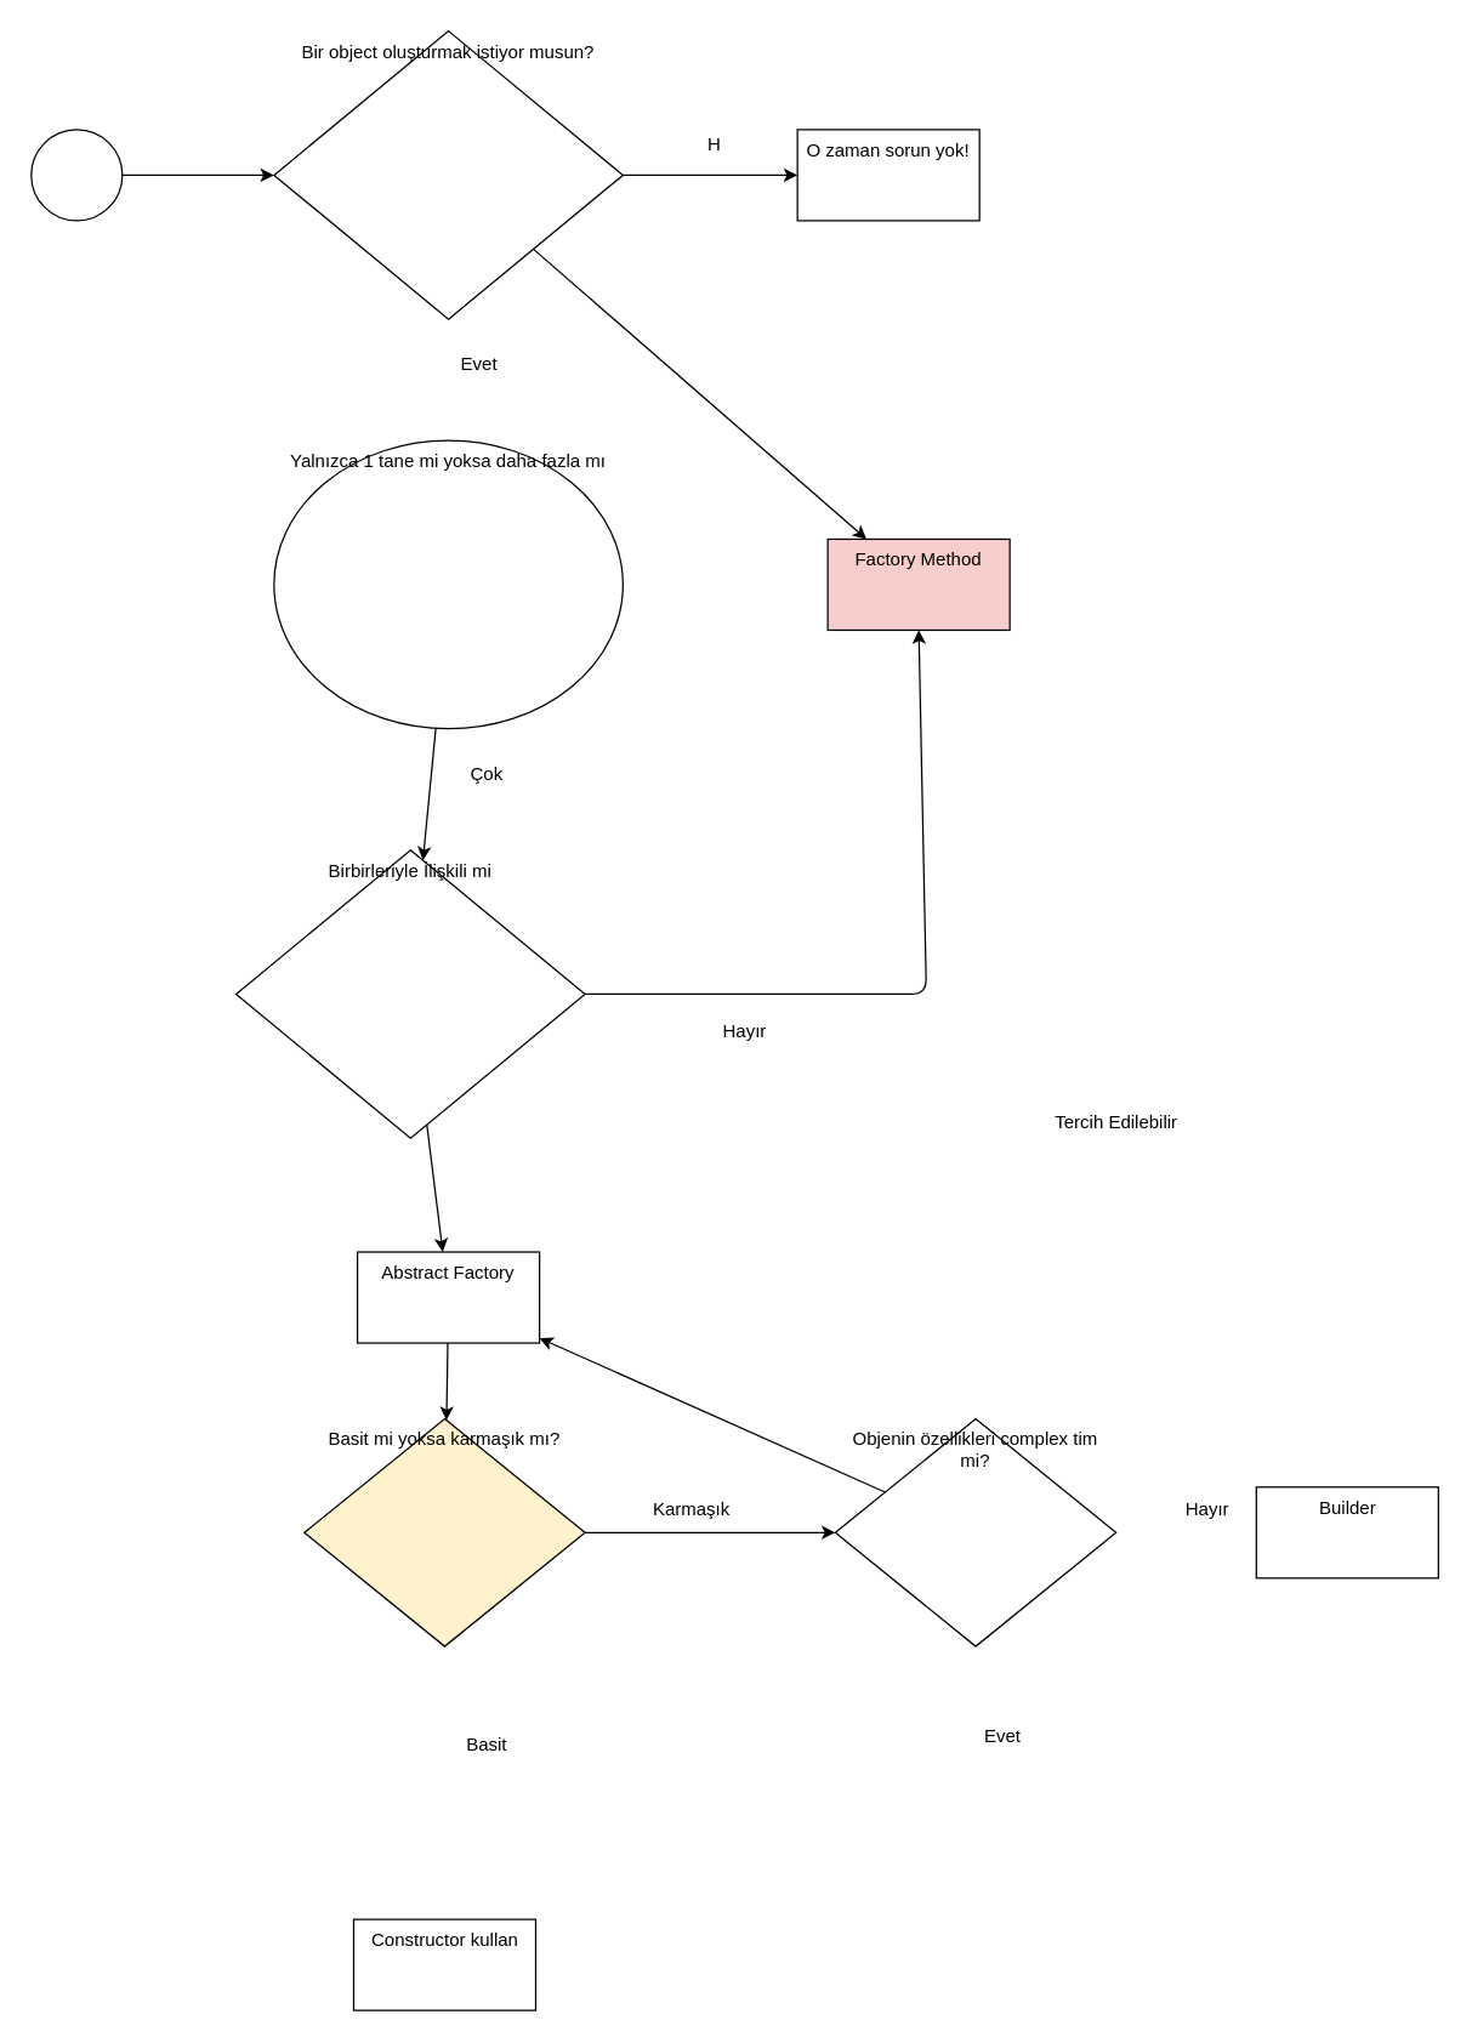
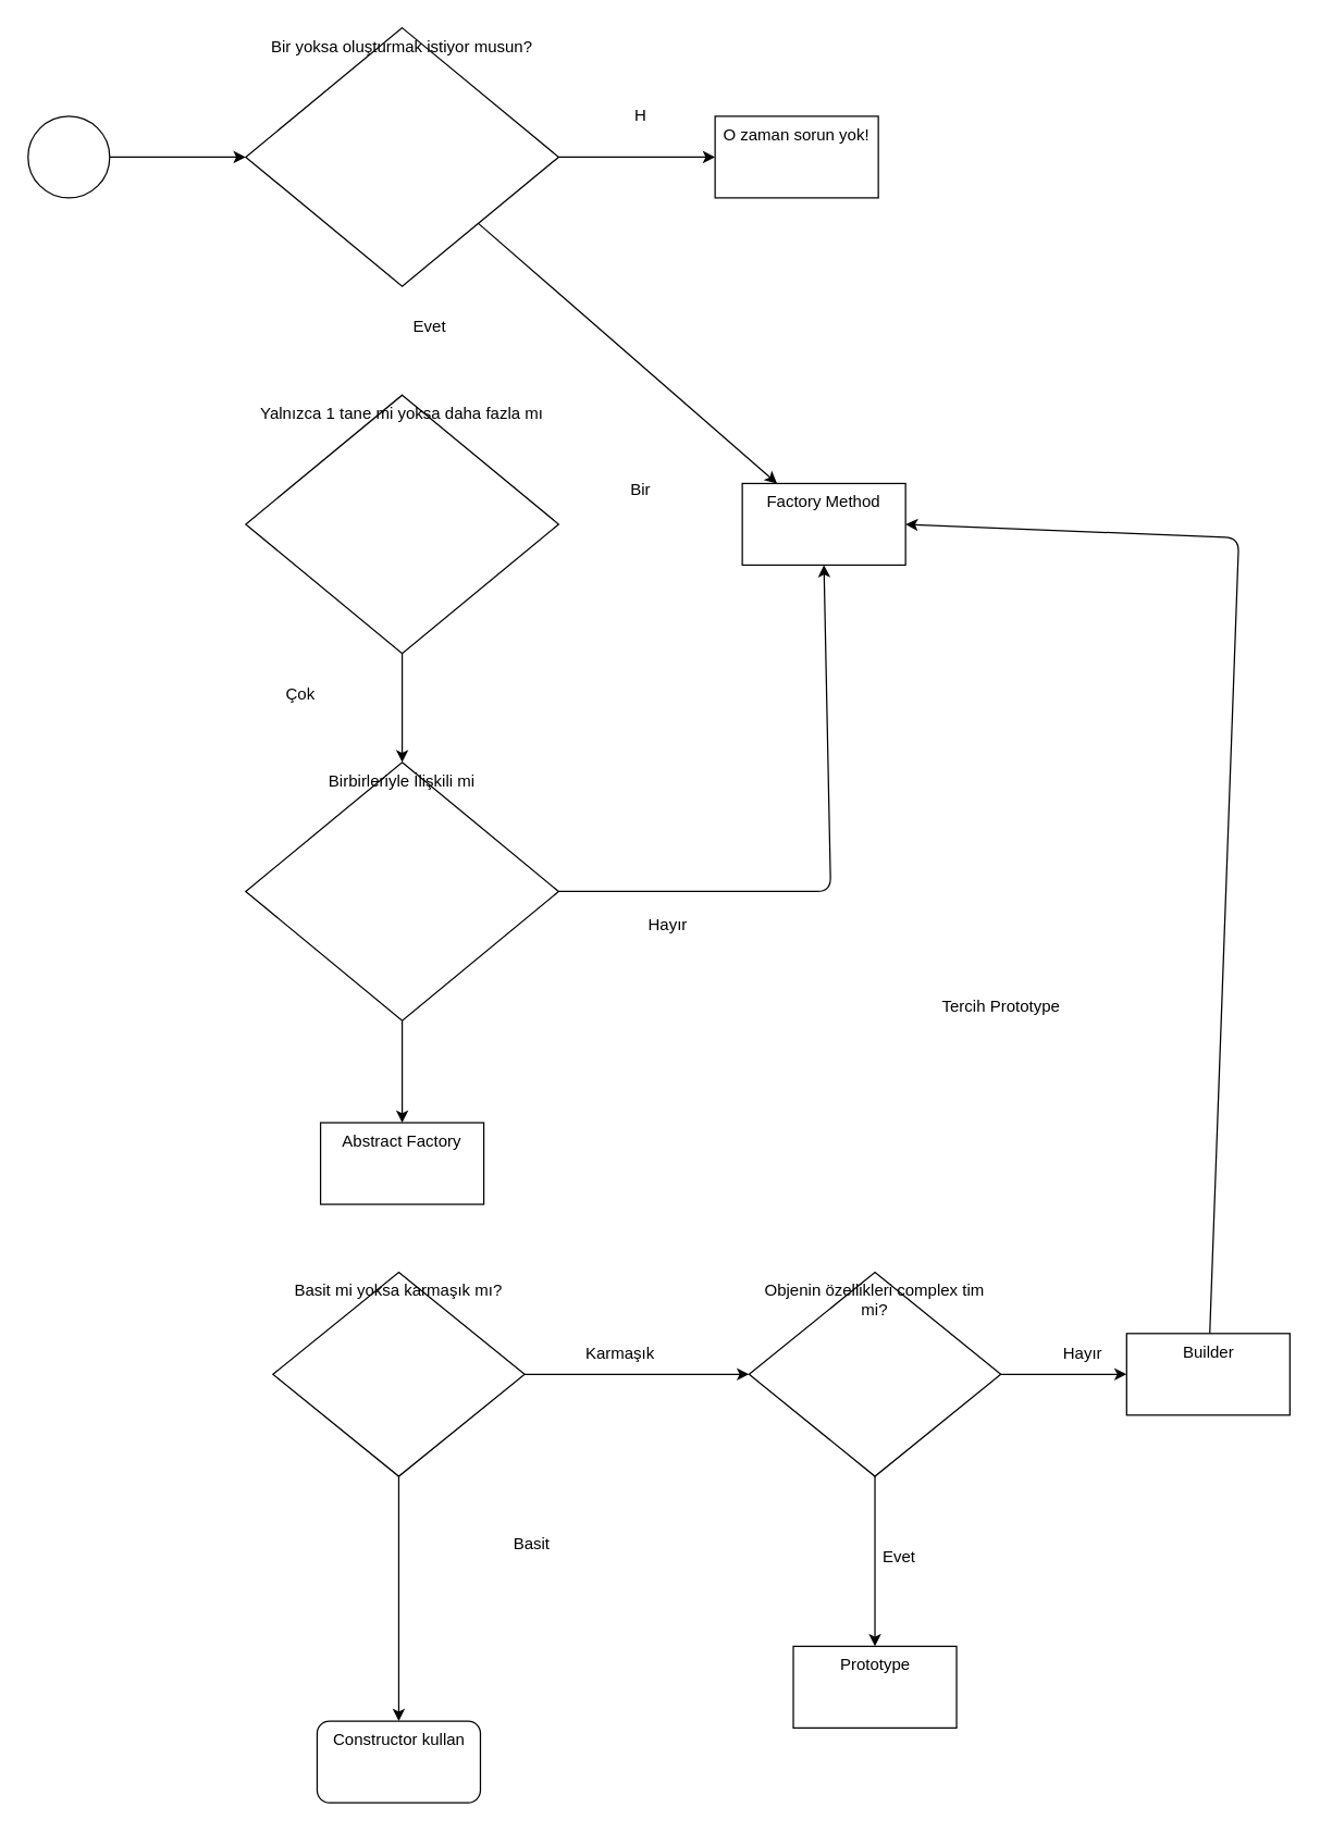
- <mxCell id="6" value="Bir object oluşturmak istiyor musun?" style="rhombus;whiteSpace=wrap;html=1;verticalAlign=top;" vertex="1" parent="1"><mxGeometry x="180" y="20" width="230" height="190" as="geometry" /></mxCell>
+ <mxCell id="6" value="Bir yoksa oluşturmak istiyor musun?" style="rhombus;whiteSpace=wrap;html=1;verticalAlign=top;" vertex="1" parent="1"><mxGeometry x="180" y="20" width="230" height="190" as="geometry" /></mxCell>
- <mxCell id="8" value="H" style="text;html=1;align=center;verticalAlign=middle;resizable=0;points=[];autosize=1;strokeColor=none;fillColor=none;" vertex="1" parent="1"><mxGeometry x="455" y="80" width="30" height="30" as="geometry" /></mxCell>
+ <mxCell id="8" value="H" style="text;html=1;align=center;verticalAlign=middle;resizable=0;points=[];autosize=1;strokeColor=none;fillColor=none;" vertex="1" parent="1"><mxGeometry x="455" y="70" width="30" height="30" as="geometry" /></mxCell>
+ <mxCell id="12" value="Bir" style="text;html=1;align=center;verticalAlign=middle;resizable=0;points=[];autosize=1;strokeColor=none;fillColor=none;" vertex="1" parent="1"><mxGeometry x="450" y="345" width="40" height="30" as="geometry" /></mxCell>
- <mxCell id="10" value="Yalnızca 1 tane mi yoksa daha fazla mı" style="ellipse;whiteSpace=wrap;html=1;verticalAlign=top;" vertex="1" parent="1"><mxGeometry x="180" y="290" width="230" height="190" as="geometry" /></mxCell>
+ <mxCell id="10" value="Yalnızca 1 tane mi yoksa daha fazla mı" style="rhombus;whiteSpace=wrap;html=1;verticalAlign=top;" vertex="1" parent="1"><mxGeometry x="180" y="290" width="230" height="190" as="geometry" /></mxCell>
- <mxCell id="11" value="Factory Method" style="whiteSpace=wrap;html=1;verticalAlign=top;fillColor=#f8cecc;" vertex="1" parent="1"><mxGeometry x="545" y="355" width="120" height="60" as="geometry" /></mxCell>
+ <mxCell id="11" value="Factory Method" style="whiteSpace=wrap;html=1;verticalAlign=top;" vertex="1" parent="1"><mxGeometry x="545" y="355" width="120" height="60" as="geometry" /></mxCell>
- <mxCell id="16" value="Çok" style="text;html=1;align=center;verticalAlign=middle;resizable=0;points=[];autosize=1;strokeColor=none;fillColor=none;" vertex="1" parent="1"><mxGeometry x="300" y="495" width="40" height="30" as="geometry" /></mxCell>
+ <mxCell id="16" value="Çok" style="text;html=1;align=center;verticalAlign=middle;resizable=0;points=[];autosize=1;strokeColor=none;fillColor=none;" vertex="1" parent="1"><mxGeometry x="200" y="495" width="40" height="30" as="geometry" /></mxCell>
+ <mxCell id="30" style="edgeStyle=none;html=1;entryX=1;entryY=0.5;entryDx=0;entryDy=0;" edge="1" parent="1" source="31" target="11"><mxGeometry relative="1" as="geometry"><Array as="points"><mxPoint x="910" y="395" /></Array></mxGeometry></mxCell>
- <mxCell id="15" value="Birbirleriyle İlişkili mi" style="rhombus;whiteSpace=wrap;html=1;verticalAlign=top;" vertex="1" parent="1"><mxGeometry x="155" y="560" width="230" height="190" as="geometry" /></mxCell>
+ <mxCell id="15" value="Birbirleriyle İlişkili mi" style="rhombus;whiteSpace=wrap;html=1;verticalAlign=top;" vertex="1" parent="1"><mxGeometry x="180" y="560" width="230" height="190" as="geometry" /></mxCell>
- <mxCell id="33" value="Tercih Edilebilir" style="text;html=1;align=center;verticalAlign=middle;resizable=0;points=[];autosize=1;strokeColor=none;fillColor=none;" vertex="1" parent="1"><mxGeometry x="685" y="725" width="100" height="30" as="geometry" /></mxCell>
+ <mxCell id="33" value="Tercih Prototype" style="text;html=1;align=center;verticalAlign=middle;resizable=0;points=[];autosize=1;strokeColor=none;fillColor=none;" vertex="1" parent="1"><mxGeometry x="685" y="725" width="100" height="30" as="geometry" /></mxCell>
- <mxCell id="18" value="" style="edgeStyle=none;html=1;" edge="1" parent="1" source="19" target="22"><mxGeometry relative="1" as="geometry" /></mxCell>
- <mxCell id="26" value="" style="edgeStyle=none;html=1;" edge="1" parent="1" source="27" target="19"><mxGeometry relative="1" as="geometry" /></mxCell>
+ <mxCell id="26" value="" style="edgeStyle=none;html=1;" edge="1" parent="1" source="27" target="31"><mxGeometry relative="1" as="geometry" /></mxCell>
- <mxCell id="22" value="Basit mi yoksa karmaşık mı?" style="rhombus;whiteSpace=wrap;html=1;verticalAlign=top;fillColor=#fff2cc;" vertex="1" parent="1"><mxGeometry x="200" y="935" width="185" height="150" as="geometry" /></mxCell>
+ <mxCell id="22" value="Basit mi yoksa karmaşık mı?" style="rhombus;whiteSpace=wrap;html=1;verticalAlign=top;" vertex="1" parent="1"><mxGeometry x="200" y="935" width="185" height="150" as="geometry" /></mxCell>
+ <mxCell id="25" value="" style="edgeStyle=none;html=1;" edge="1" parent="1" source="27" target="28"><mxGeometry relative="1" as="geometry" /></mxCell>
- <mxCell id="24" value="Basit" style="text;html=1;align=center;verticalAlign=middle;resizable=0;points=[];autosize=1;strokeColor=none;fillColor=none;" vertex="1" parent="1"><mxGeometry x="295" y="1135" width="50" height="30" as="geometry" /></mxCell>
+ <mxCell id="24" value="Basit" style="text;html=1;align=center;verticalAlign=middle;resizable=0;points=[];autosize=1;strokeColor=none;fillColor=none;" vertex="1" parent="1"><mxGeometry x="365" y="1120" width="50" height="30" as="geometry" /></mxCell>
+ <mxCell id="20" value="" style="edgeStyle=none;html=1;" edge="1" parent="1" source="22" target="23"><mxGeometry relative="1" as="geometry" /></mxCell>
+ <mxCell id="28" value="Prototype" style="whiteSpace=wrap;html=1;verticalAlign=top;" vertex="1" parent="1"><mxGeometry x="582.5" y="1210" width="120" height="60" as="geometry" /></mxCell>
- <mxCell id="23" value="Constructor kullan" style="whiteSpace=wrap;html=1;verticalAlign=top;" vertex="1" parent="1"><mxGeometry x="232.5" y="1265" width="120" height="60" as="geometry" /></mxCell>
+ <mxCell id="23" value="Constructor kullan" style="whiteSpace=wrap;html=1;verticalAlign=top;rounded=1;" vertex="1" parent="1"><mxGeometry x="232.5" y="1265" width="120" height="60" as="geometry" /></mxCell>
